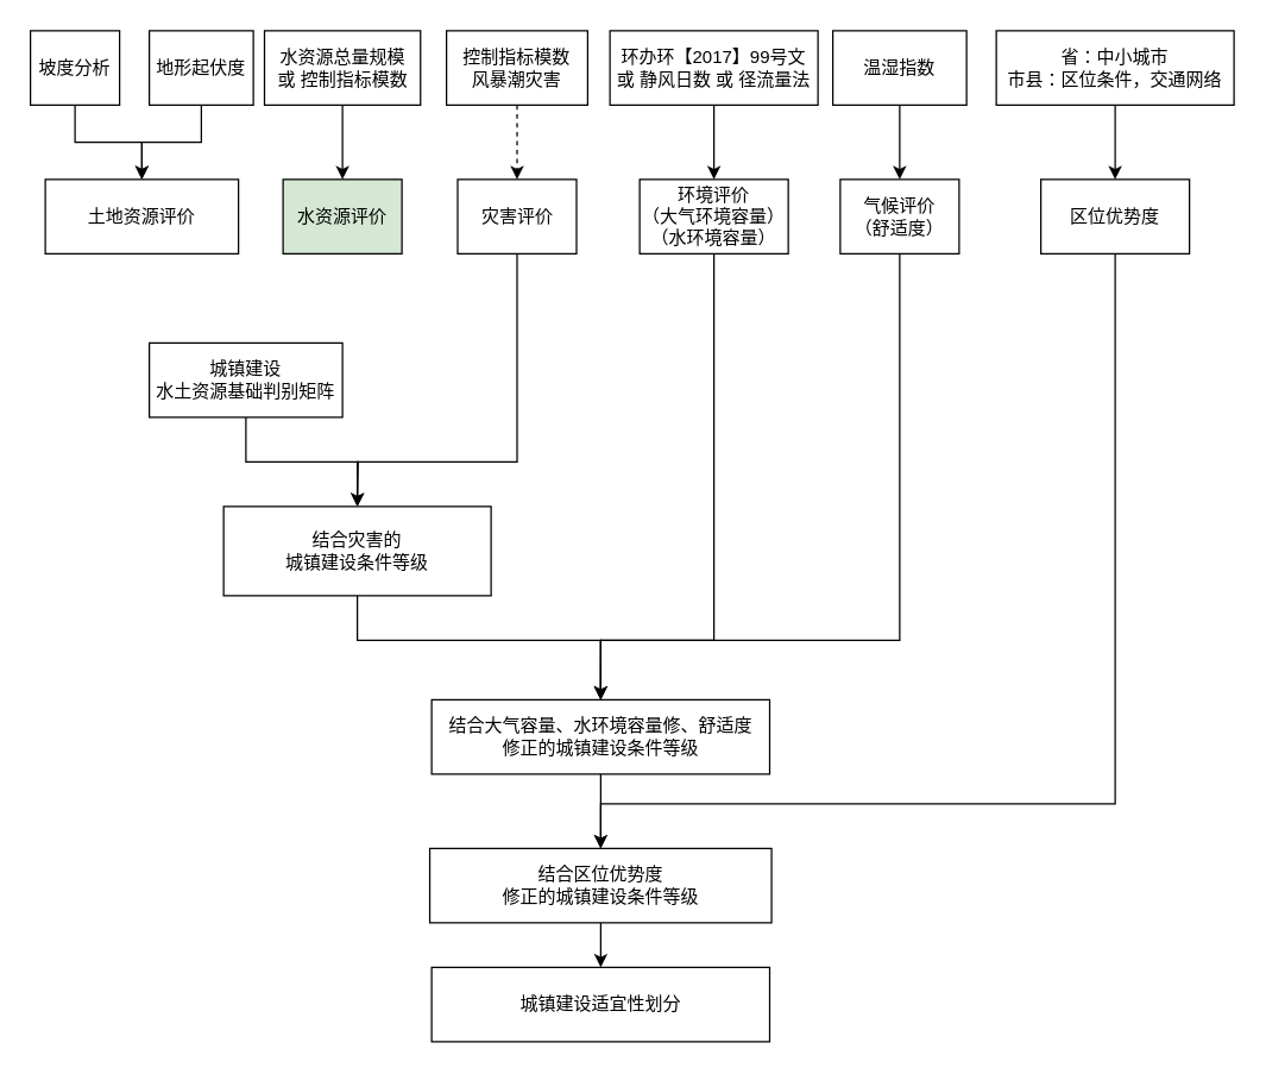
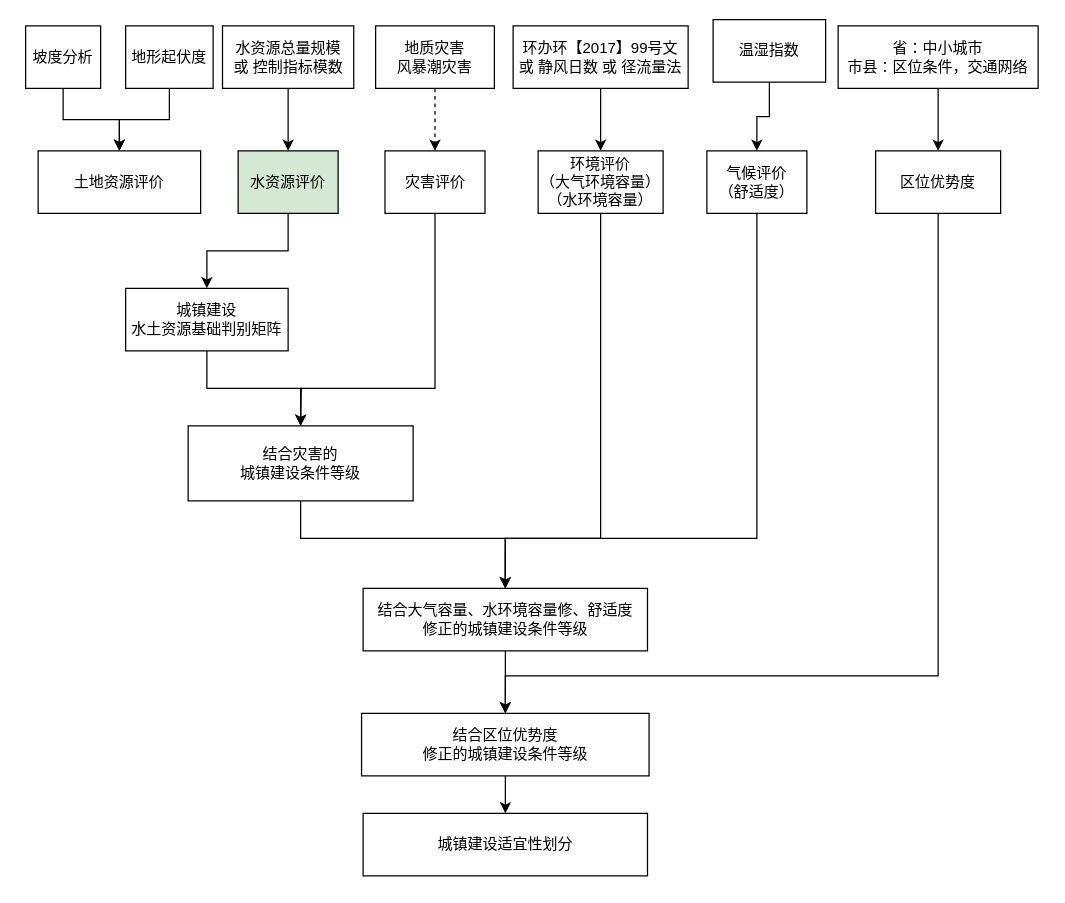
- <mxCell id="26" value="控制指标模数&lt;br&gt;风暴潮灾害" style="rounded=0;whiteSpace=wrap;html=1;" vertex="1" parent="1"><mxGeometry x="300" y="20" width="95" height="50" as="geometry" /></mxCell>
+ <mxCell id="26" value="地质灾害&lt;br&gt;风暴潮灾害" style="rounded=0;whiteSpace=wrap;html=1;" vertex="1" parent="1"><mxGeometry x="300" y="20" width="95" height="50" as="geometry" /></mxCell>
- <mxCell id="22" value="温湿指数" style="rounded=0;whiteSpace=wrap;html=1;" vertex="1" parent="1"><mxGeometry x="560" y="20" width="90" height="50" as="geometry" /></mxCell>
+ <mxCell id="22" value="温湿指数" style="rounded=0;whiteSpace=wrap;html=1;" vertex="1" parent="1"><mxGeometry x="570" y="15" width="90" height="50" as="geometry" /></mxCell>
+ <mxCell id="4" style="edgeStyle=orthogonalEdgeStyle;rounded=0;orthogonalLoop=1;jettySize=auto;html=1;entryX=0.5;entryY=0;entryDx=0;entryDy=0;" edge="1" parent="1" source="5" target="16"><mxGeometry relative="1" as="geometry" /></mxCell>
